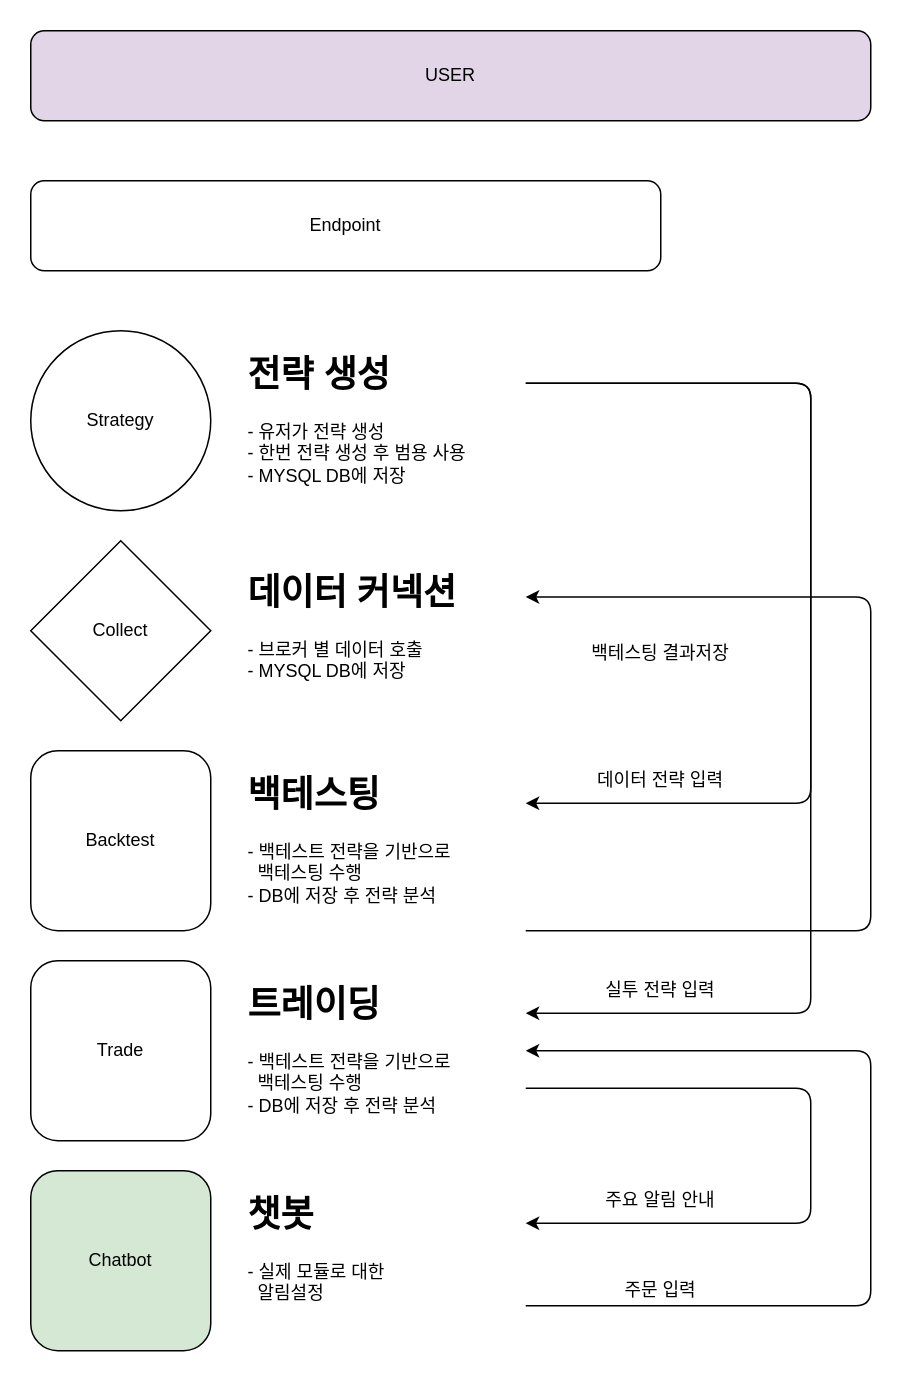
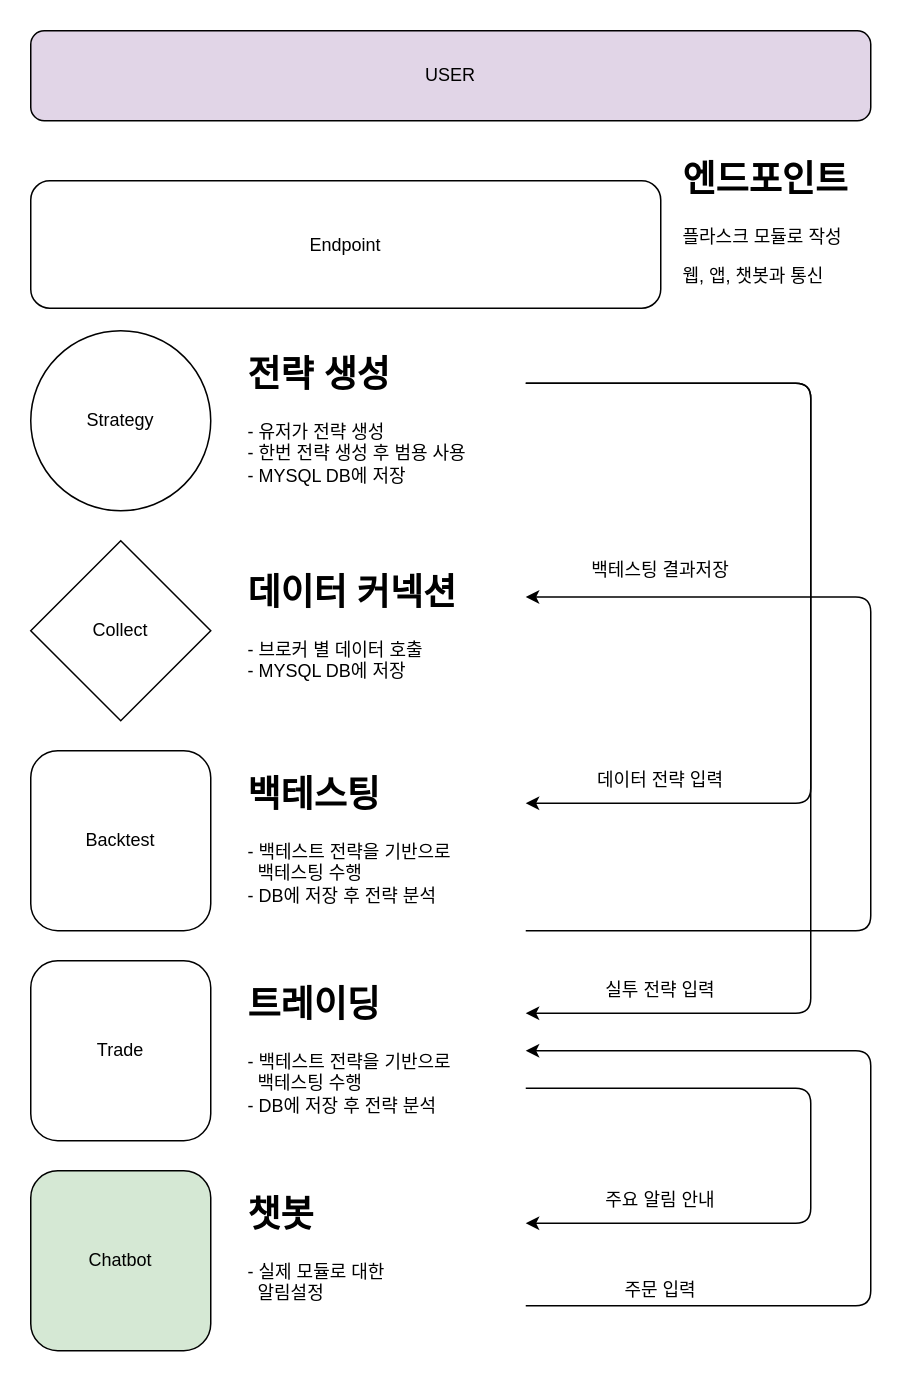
- <mxCell id="27" value="Endpoint" style="rounded=1;whiteSpace=wrap;html=1;" vertex="1" parent="1"><mxGeometry x="20" y="120" width="420" height="60" as="geometry" /></mxCell>
+ <mxCell id="27" value="Endpoint" style="rounded=1;whiteSpace=wrap;html=1;" vertex="1" parent="1"><mxGeometry x="20" y="120" width="420" height="85" as="geometry" /></mxCell>
+ <mxCell id="28" value="&lt;h1&gt;엔드포인트&lt;/h1&gt;&lt;p&gt;플라스크 모듈로 작성&lt;/p&gt;&lt;p&gt;웹, 앱, 챗봇과 통신&lt;/p&gt;&lt;p&gt;&lt;br&gt;&lt;/p&gt;" style="text;html=1;strokeColor=none;fillColor=none;spacing=5;spacingTop=-20;whiteSpace=wrap;overflow=hidden;rounded=0;" vertex="1" parent="1"><mxGeometry x="450" y="100" width="130" height="100" as="geometry" /></mxCell>
- <mxCell id="24" value="백테스팅 결과저장" style="text;html=1;strokeColor=none;fillColor=none;align=center;verticalAlign=middle;whiteSpace=wrap;rounded=0;" vertex="1" parent="1"><mxGeometry x="370" y="425" width="140" height="20" as="geometry" /></mxCell>
+ <mxCell id="24" value="백테스팅 결과저장" style="text;html=1;strokeColor=none;fillColor=none;align=center;verticalAlign=middle;whiteSpace=wrap;rounded=0;" vertex="1" parent="1"><mxGeometry x="370" y="370" width="140" height="20" as="geometry" /></mxCell>
